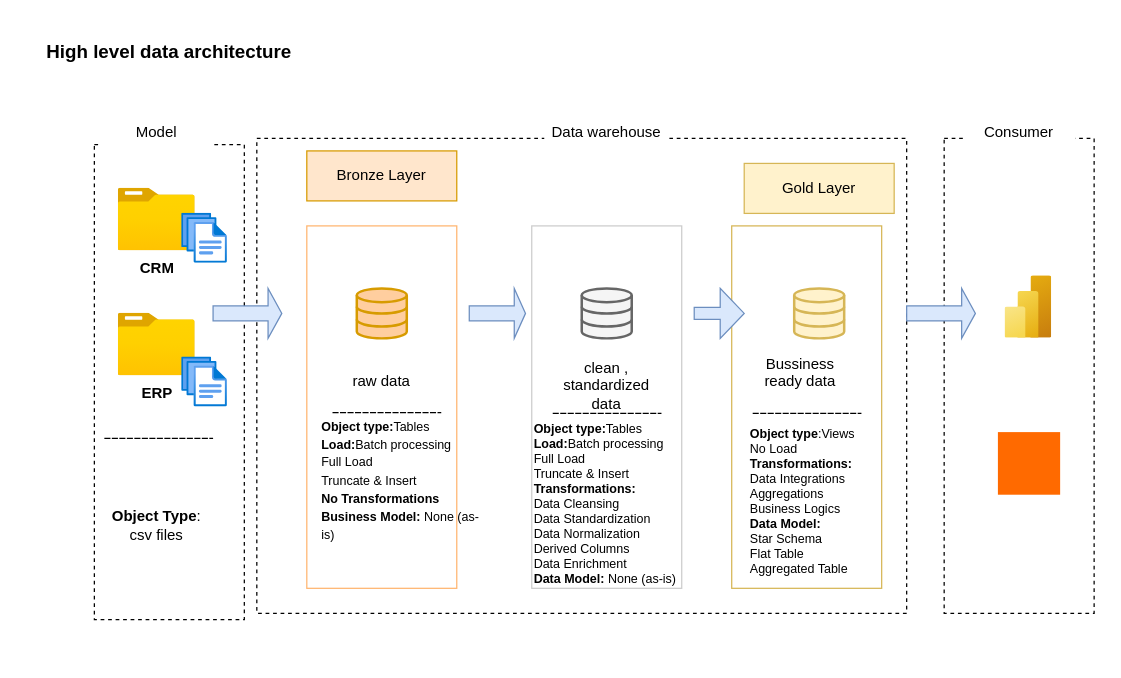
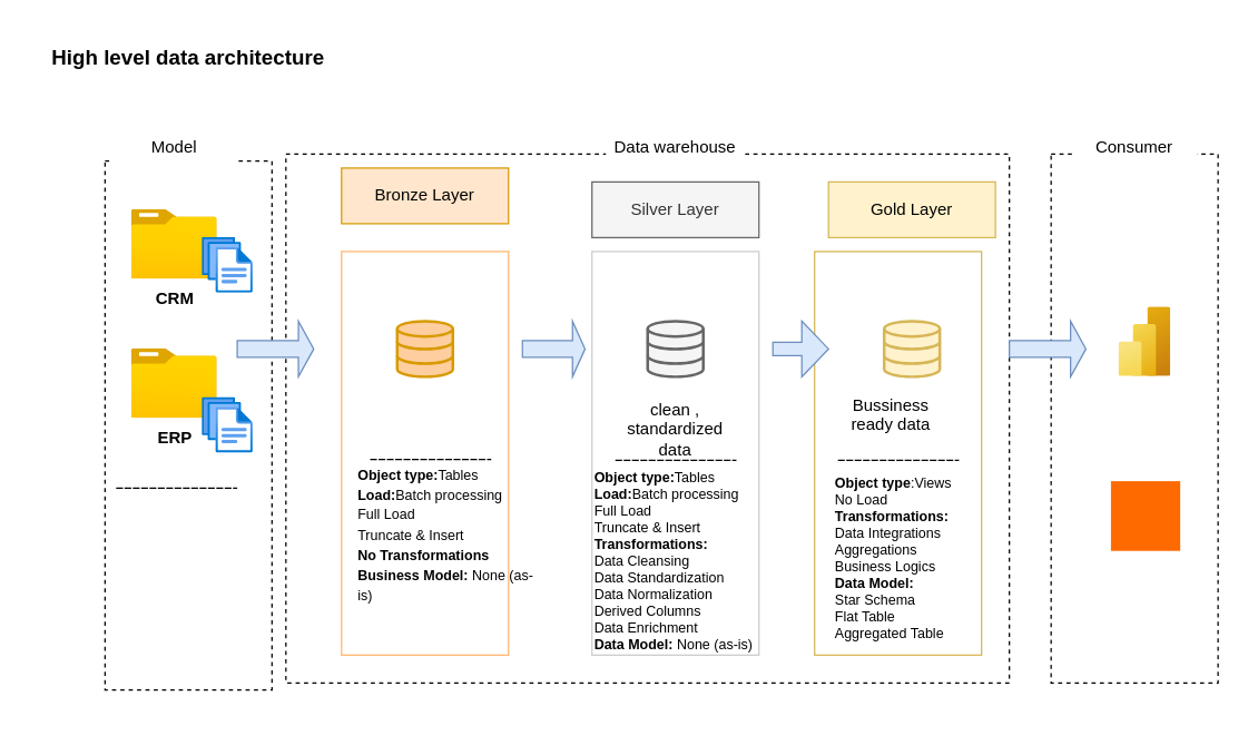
+ <mxCell id="11" value="Silver Layer" style="rounded=0;whiteSpace=wrap;html=1;fillColor=#f5f5f5;strokeColor=#666666;fontColor=#333333;" vertex="1" parent="1"><mxGeometry x="425" y="130" width="120" height="40" as="geometry" /></mxCell>
- <mxCell id="28" value="raw data" style="text;strokeColor=none;align=center;fillColor=none;html=1;verticalAlign=middle;whiteSpace=wrap;rounded=0;" vertex="1" parent="1"><mxGeometry x="275" y="290" width="60" height="30" as="geometry" /></mxCell>
- <mxCell id="20" value="&lt;b&gt;Object Type&lt;/b&gt;: csv files" style="text;html=1;align=center;verticalAlign=middle;whiteSpace=wrap;rounded=0;" vertex="1" parent="1"><mxGeometry x="85" y="390" width="80" height="60" as="geometry" /></mxCell>
